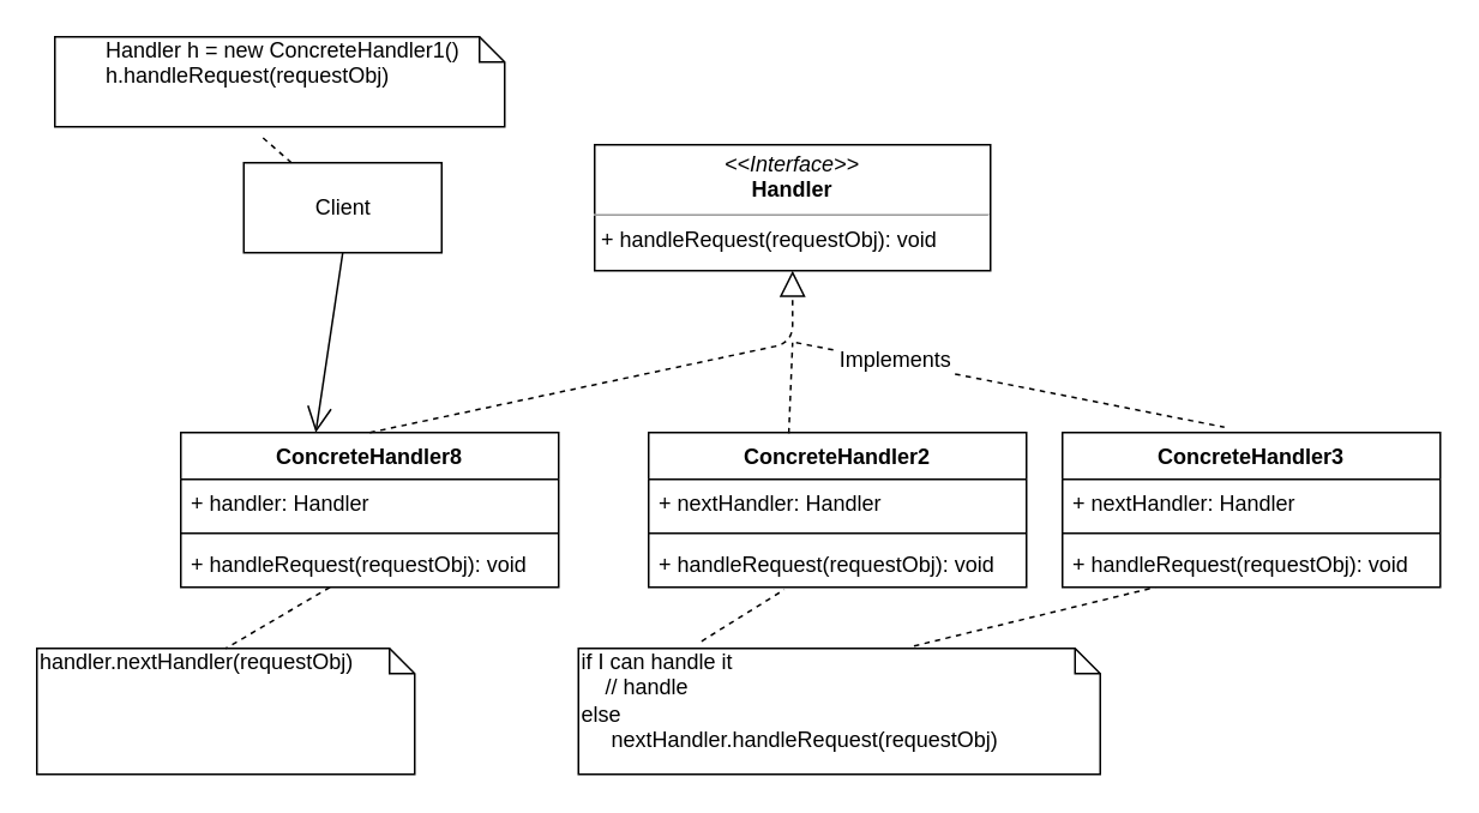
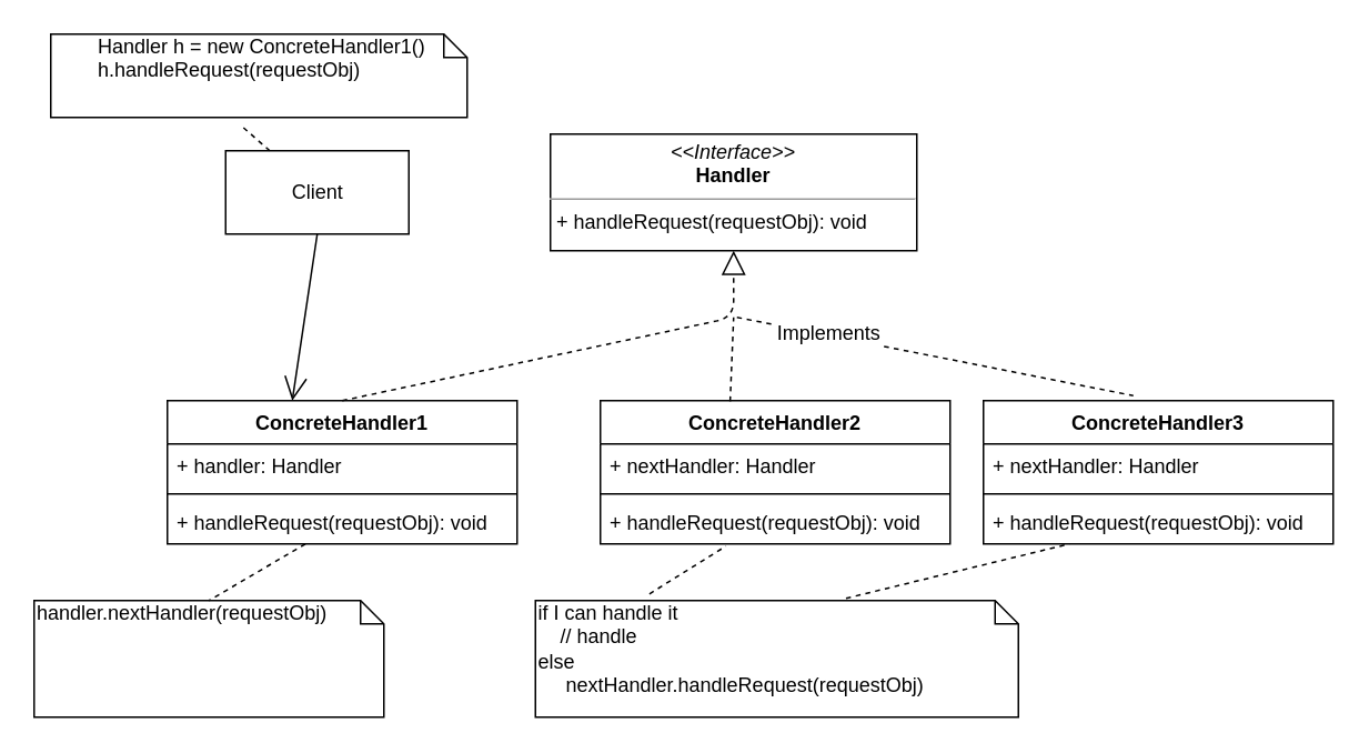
- <mxCell id="2" value="ConcreteHandler8" parent="1" vertex="1" style="swimlane;fontStyle=1;align=center;verticalAlign=top;childLayout=stackLayout;horizontal=1;startSize=26;horizontalStack=0;resizeParent=1;resizeParentMax=0;resizeLast=0;collapsible=1;marginBottom=0;"><mxGeometry as="geometry" height="86" width="210" y="240" x="100" /></mxCell>
+ <mxCell id="2" value="ConcreteHandler1" parent="1" vertex="1" style="swimlane;fontStyle=1;align=center;verticalAlign=top;childLayout=stackLayout;horizontal=1;startSize=26;horizontalStack=0;resizeParent=1;resizeParentMax=0;resizeLast=0;collapsible=1;marginBottom=0;"><mxGeometry as="geometry" height="86" width="210" y="240" x="100" /></mxCell>
